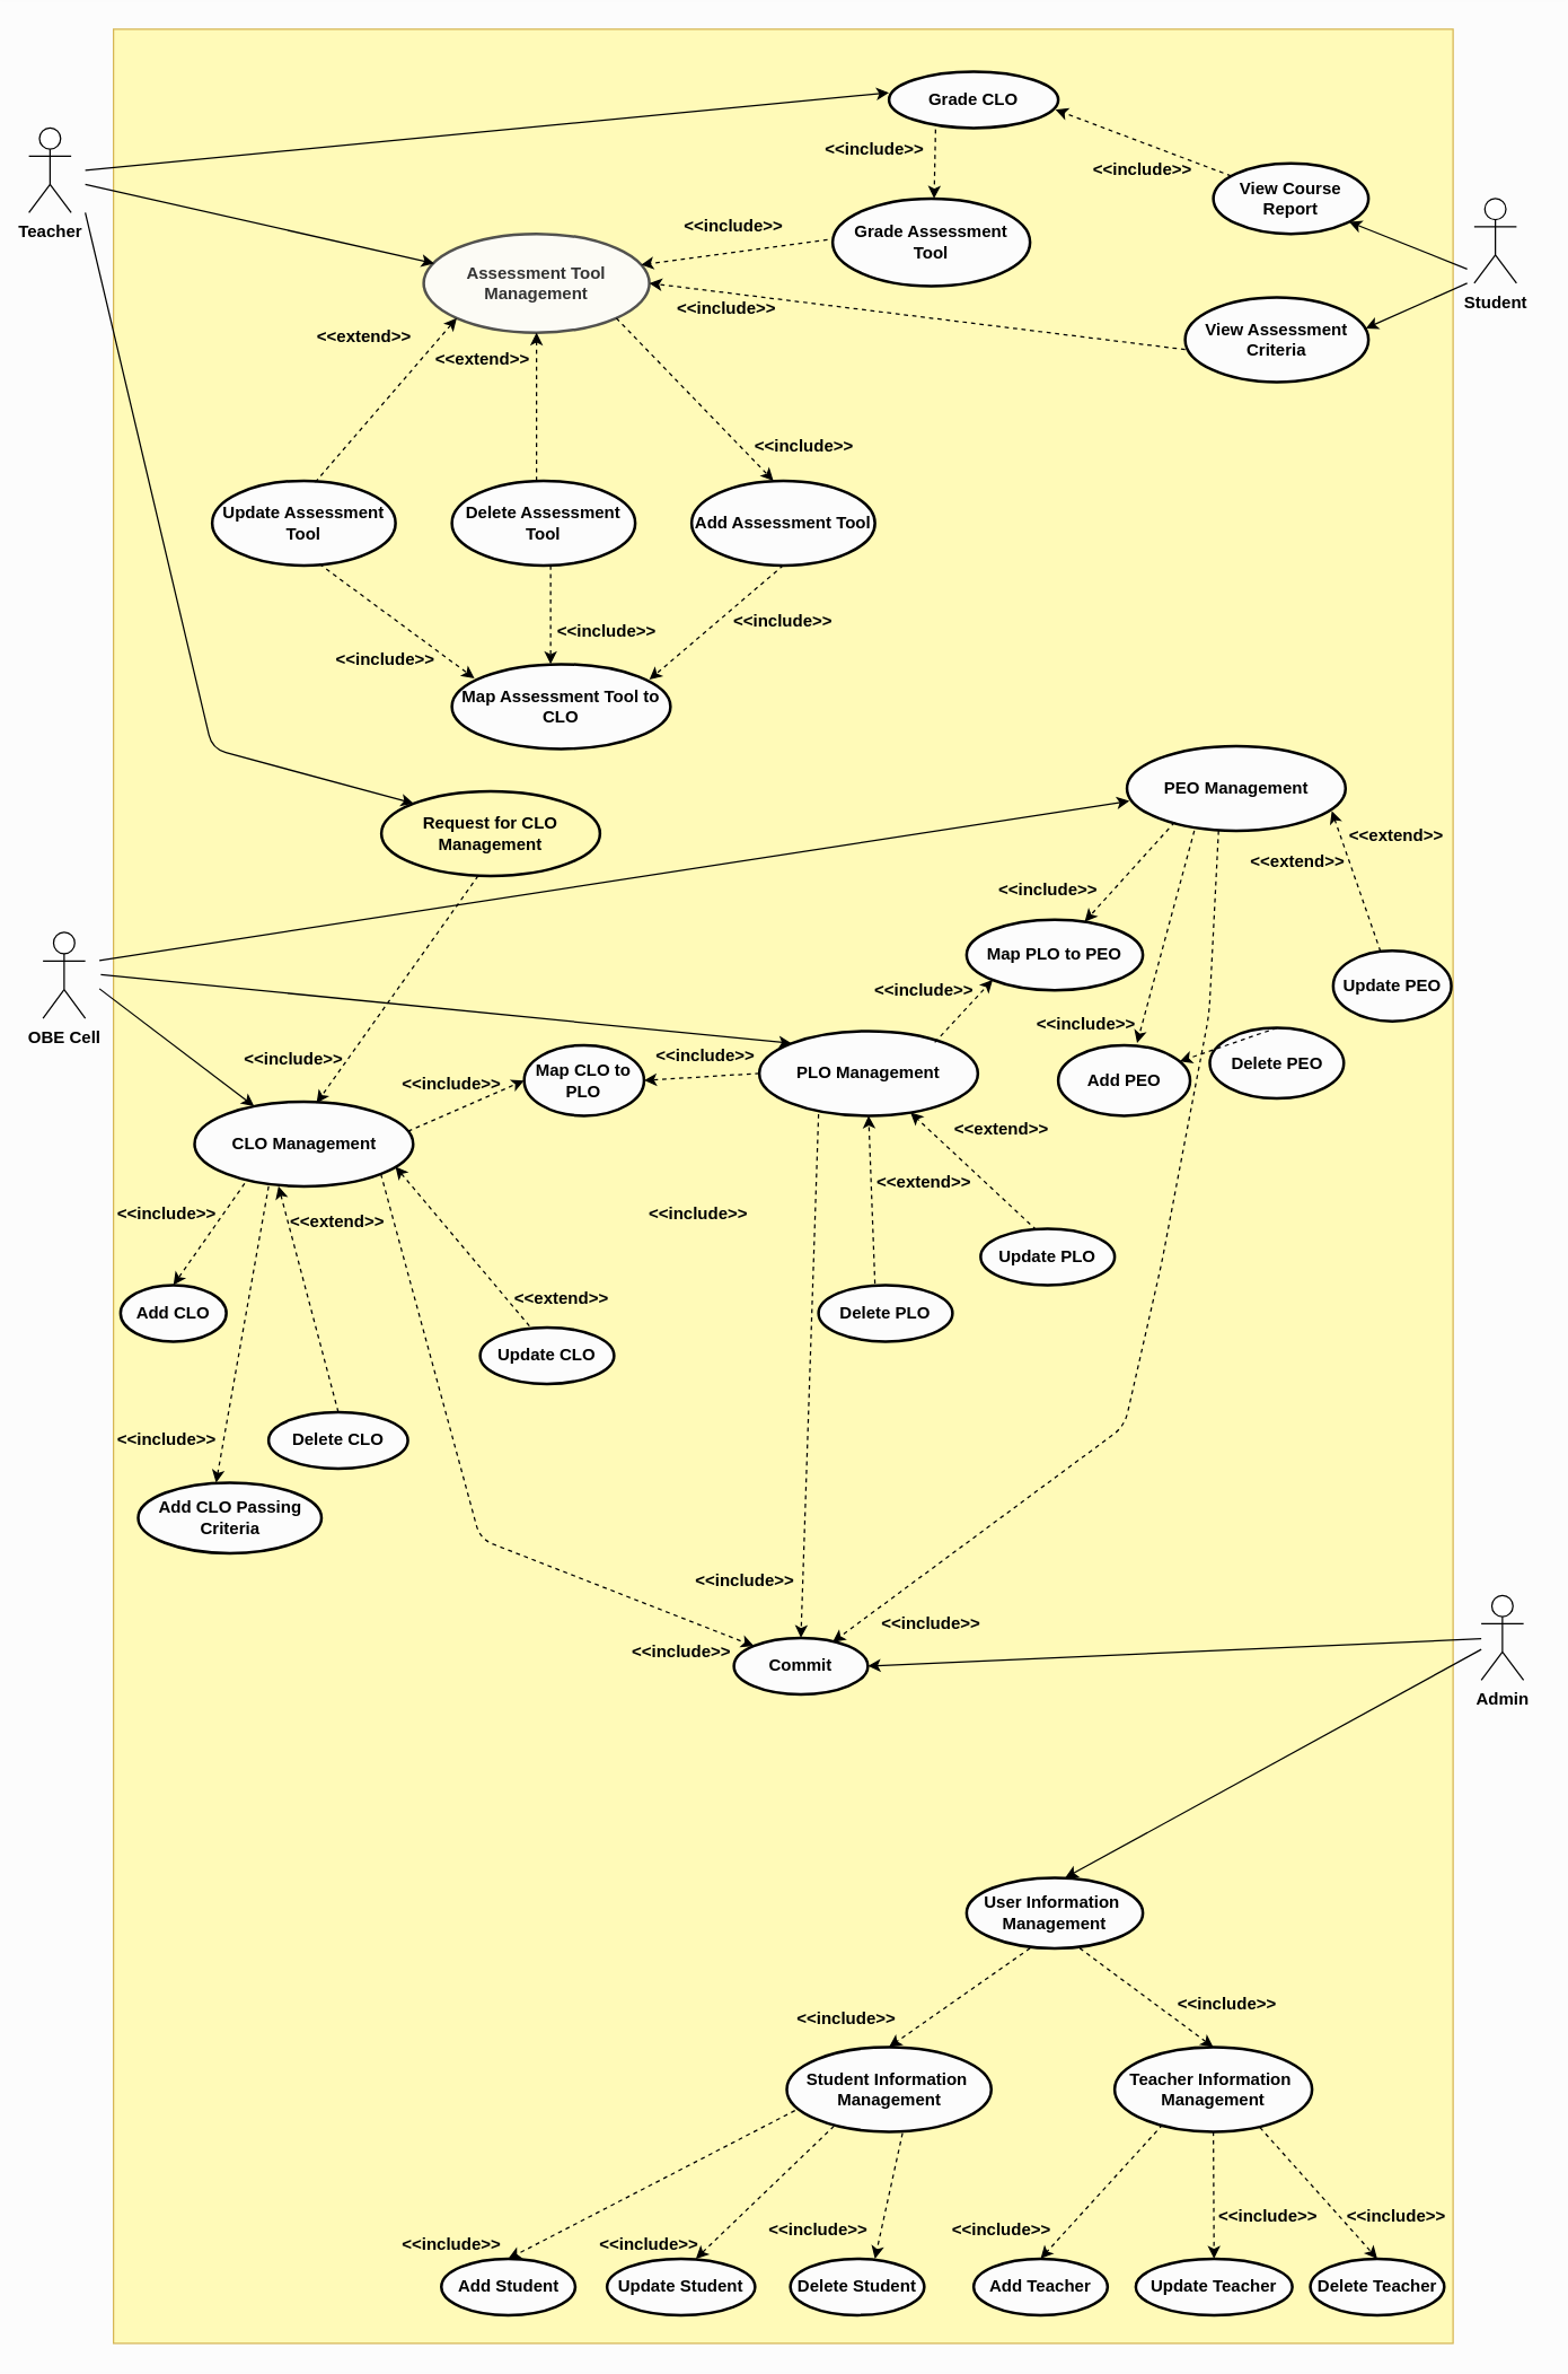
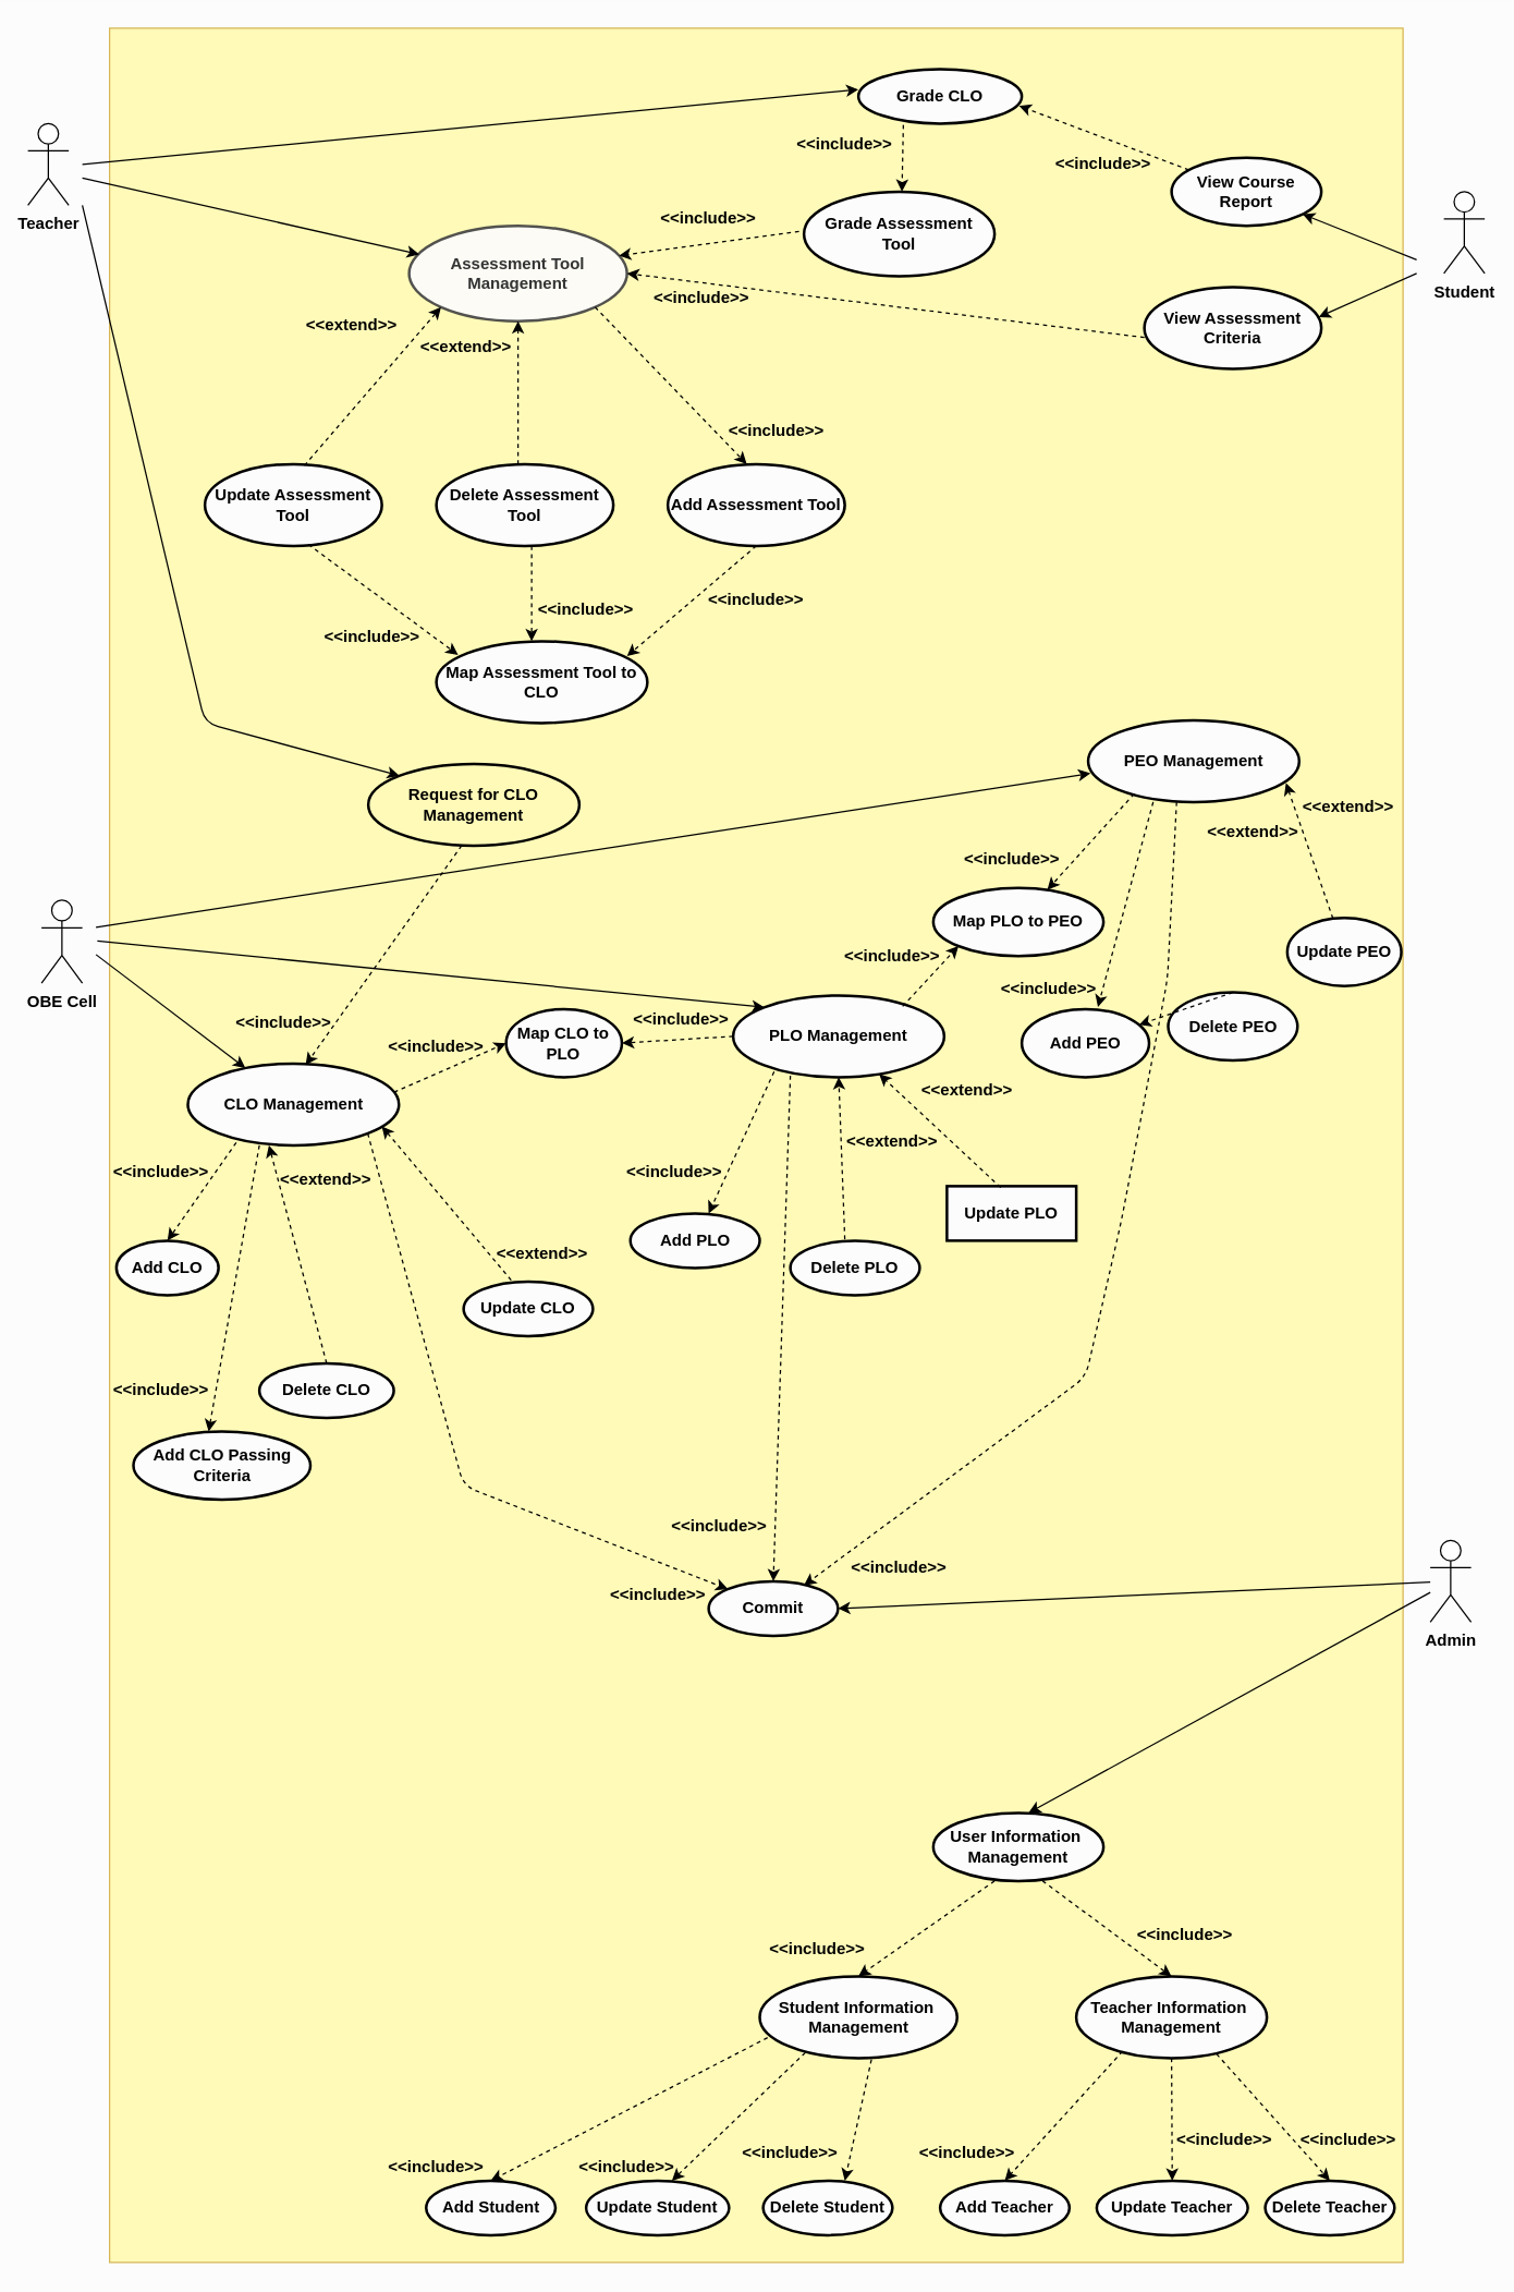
- <mxCell id="3" value="&lt;b&gt;Student&lt;/b&gt;" style="shape=umlActor;verticalLabelPosition=bottom;verticalAlign=top;html=1;outlineConnect=0;" parent="1" vertex="1"><mxGeometry x="1045" y="140" width="30" height="60" as="geometry" /></mxCell>
+ <mxCell id="3" value="&lt;b&gt;Student&lt;/b&gt;" style="shape=umlActor;verticalLabelPosition=bottom;verticalAlign=top;html=1;outlineConnect=0;" parent="1" vertex="1"><mxGeometry x="1060" y="140" width="30" height="60" as="geometry" /></mxCell>
+ <mxCell id="77" value="" style="endArrow=classic;dashed=1;endFill=1;html=1;entryX=0.605;entryY=0;entryDx=0;entryDy=0;entryPerimeter=0;exitX=0.194;exitY=0.933;exitDx=0;exitDy=0;exitPerimeter=0;" parent="1" source="43" target="45" edge="1"><mxGeometry width="160" relative="1" as="geometry"><mxPoint x="490" y="740" as="sourcePoint" /><mxPoint x="350.42" y="855" as="targetPoint" /></mxGeometry></mxCell>
- <mxCell id="47" value="&lt;b&gt;Update PLO&lt;/b&gt;" style="ellipse;whiteSpace=wrap;html=1;strokeWidth=2;fillColor=#FCFCFC;" parent="1" vertex="1"><mxGeometry x="695" y="870" width="95" height="40" as="geometry" /></mxCell>
+ <mxCell id="47" value="&lt;b&gt;Update PLO&lt;/b&gt;" style="whiteSpace=wrap;html=1;strokeWidth=2;fillColor=#FCFCFC;rounded=0;" parent="1" vertex="1"><mxGeometry x="695" y="870" width="95" height="40" as="geometry" /></mxCell>
+ <mxCell id="45" value="&lt;b&gt;Add PLO&lt;/b&gt;" style="ellipse;whiteSpace=wrap;html=1;strokeWidth=2;fillColor=#FCFCFC;" parent="1" vertex="1"><mxGeometry x="462.5" y="890" width="95" height="40" as="geometry" /></mxCell>
